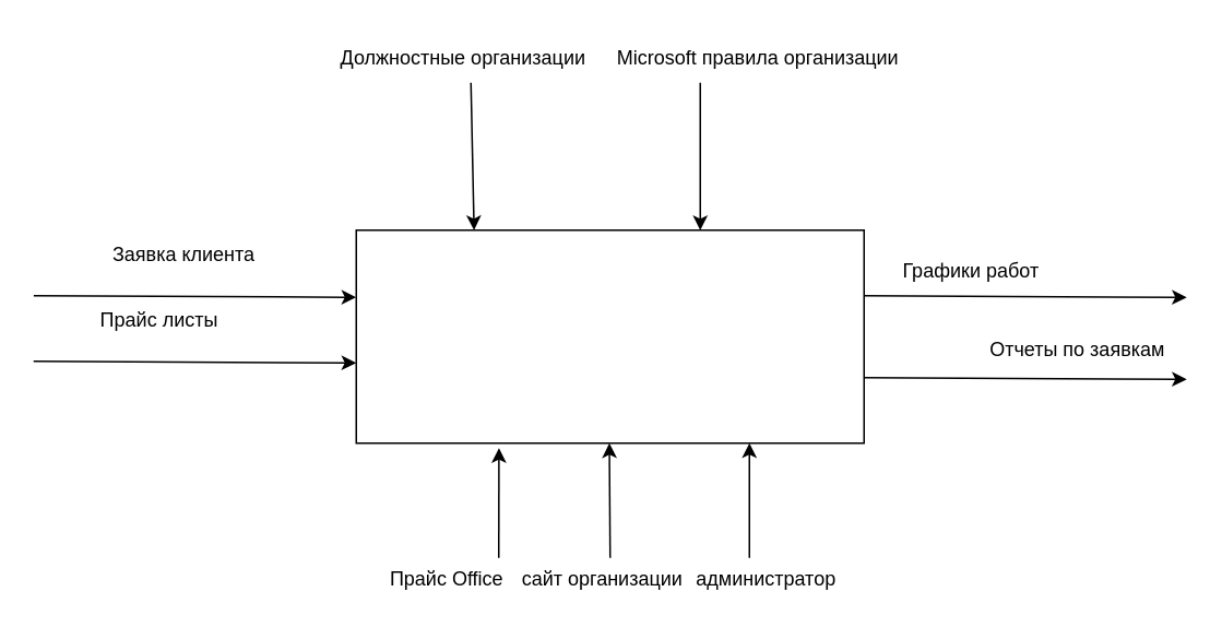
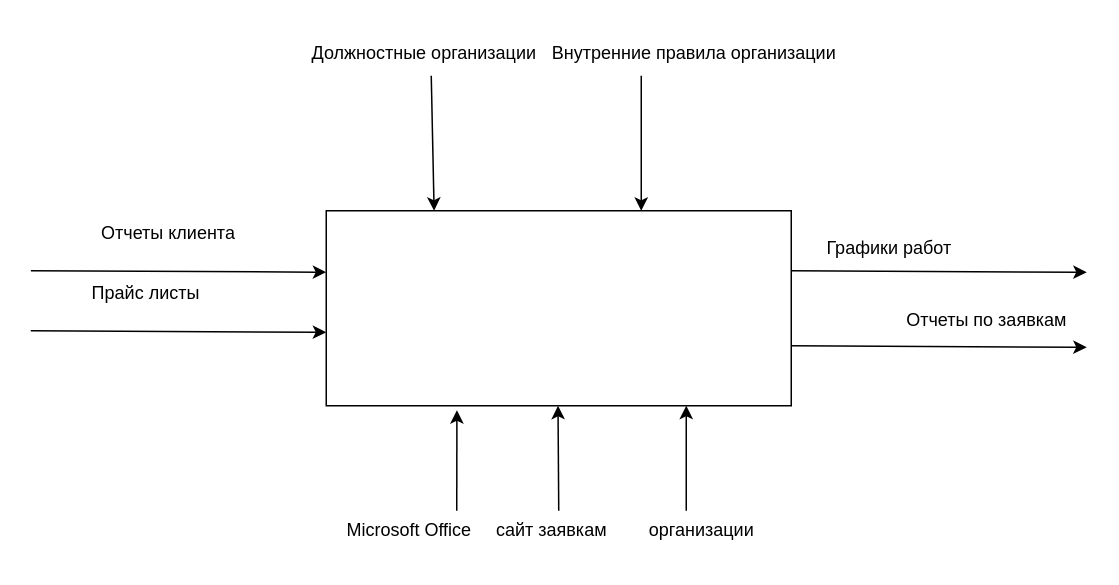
- <mxCell id="15" value="&lt;font style=&quot;vertical-align: inherit;&quot;&gt;&lt;font style=&quot;vertical-align: inherit;&quot;&gt;Мicrosoft правила организации&lt;/font&gt;&lt;/font&gt;" style="text;html=1;align=center;verticalAlign=middle;resizable=0;points=[];autosize=1;strokeColor=none;fillColor=none;" vertex="1" parent="1"><mxGeometry x="357" y="20" width="210" height="30" as="geometry" /></mxCell>
+ <mxCell id="15" value="&lt;font style=&quot;vertical-align: inherit;&quot;&gt;&lt;font style=&quot;vertical-align: inherit;&quot;&gt;Внутренние правила организации&lt;/font&gt;&lt;/font&gt;" style="text;html=1;align=center;verticalAlign=middle;resizable=0;points=[];autosize=1;strokeColor=none;fillColor=none;" vertex="1" parent="1"><mxGeometry x="357" y="20" width="210" height="30" as="geometry" /></mxCell>
- <mxCell id="12" value="&lt;font style=&quot;vertical-align: inherit;&quot;&gt;&lt;font style=&quot;vertical-align: inherit;&quot;&gt;Заявка клиента&lt;/font&gt;&lt;/font&gt;" style="text;html=1;strokeColor=none;fillColor=none;align=center;verticalAlign=middle;whiteSpace=wrap;rounded=0;" vertex="1" parent="1"><mxGeometry x="27" y="140" width="170" height="30" as="geometry" /></mxCell>
+ <mxCell id="12" value="&lt;font style=&quot;vertical-align: inherit;&quot;&gt;&lt;font style=&quot;vertical-align: inherit;&quot;&gt;Отчеты клиента&lt;/font&gt;&lt;/font&gt;" style="text;html=1;strokeColor=none;fillColor=none;align=center;verticalAlign=middle;whiteSpace=wrap;rounded=0;" vertex="1" parent="1"><mxGeometry x="27" y="140" width="170" height="30" as="geometry" /></mxCell>
- <mxCell id="18" value="&lt;font style=&quot;vertical-align: inherit;&quot;&gt;&lt;font style=&quot;vertical-align: inherit;&quot;&gt;Прайс Office&lt;/font&gt;&lt;/font&gt;" style="text;html=1;align=center;verticalAlign=middle;resizable=0;points=[];autosize=1;strokeColor=none;fillColor=none;" vertex="1" parent="1"><mxGeometry x="217" y="338" width="110" height="30" as="geometry" /></mxCell>
+ <mxCell id="18" value="&lt;font style=&quot;vertical-align: inherit;&quot;&gt;&lt;font style=&quot;vertical-align: inherit;&quot;&gt;Мicrosoft Office&lt;/font&gt;&lt;/font&gt;" style="text;html=1;align=center;verticalAlign=middle;resizable=0;points=[];autosize=1;strokeColor=none;fillColor=none;" vertex="1" parent="1"><mxGeometry x="217" y="338" width="110" height="30" as="geometry" /></mxCell>
- <mxCell id="19" value="&lt;font style=&quot;vertical-align: inherit;&quot;&gt;&lt;font style=&quot;vertical-align: inherit;&quot;&gt;сайт организации&lt;/font&gt;&lt;/font&gt;" style="text;html=1;align=center;verticalAlign=middle;resizable=0;points=[];autosize=1;strokeColor=none;fillColor=none;" vertex="1" parent="1"><mxGeometry x="307" y="338" width="120" height="30" as="geometry" /></mxCell>
+ <mxCell id="19" value="&lt;font style=&quot;vertical-align: inherit;&quot;&gt;&lt;font style=&quot;vertical-align: inherit;&quot;&gt;сайт заявкам&lt;/font&gt;&lt;/font&gt;" style="text;html=1;align=center;verticalAlign=middle;resizable=0;points=[];autosize=1;strokeColor=none;fillColor=none;" vertex="1" parent="1"><mxGeometry x="307" y="338" width="120" height="30" as="geometry" /></mxCell>
- <mxCell id="20" value="&lt;font style=&quot;vertical-align: inherit;&quot;&gt;&lt;font style=&quot;vertical-align: inherit;&quot;&gt;администратор&lt;/font&gt;&lt;/font&gt;" style="text;html=1;align=center;verticalAlign=middle;resizable=0;points=[];autosize=1;strokeColor=none;fillColor=none;" vertex="1" parent="1"><mxGeometry x="412" y="338" width="110" height="30" as="geometry" /></mxCell>
+ <mxCell id="20" value="&lt;font style=&quot;vertical-align: inherit;&quot;&gt;&lt;font style=&quot;vertical-align: inherit;&quot;&gt;организации&lt;/font&gt;&lt;/font&gt;" style="text;html=1;align=center;verticalAlign=middle;resizable=0;points=[];autosize=1;strokeColor=none;fillColor=none;" vertex="1" parent="1"><mxGeometry x="412" y="338" width="110" height="30" as="geometry" /></mxCell>
